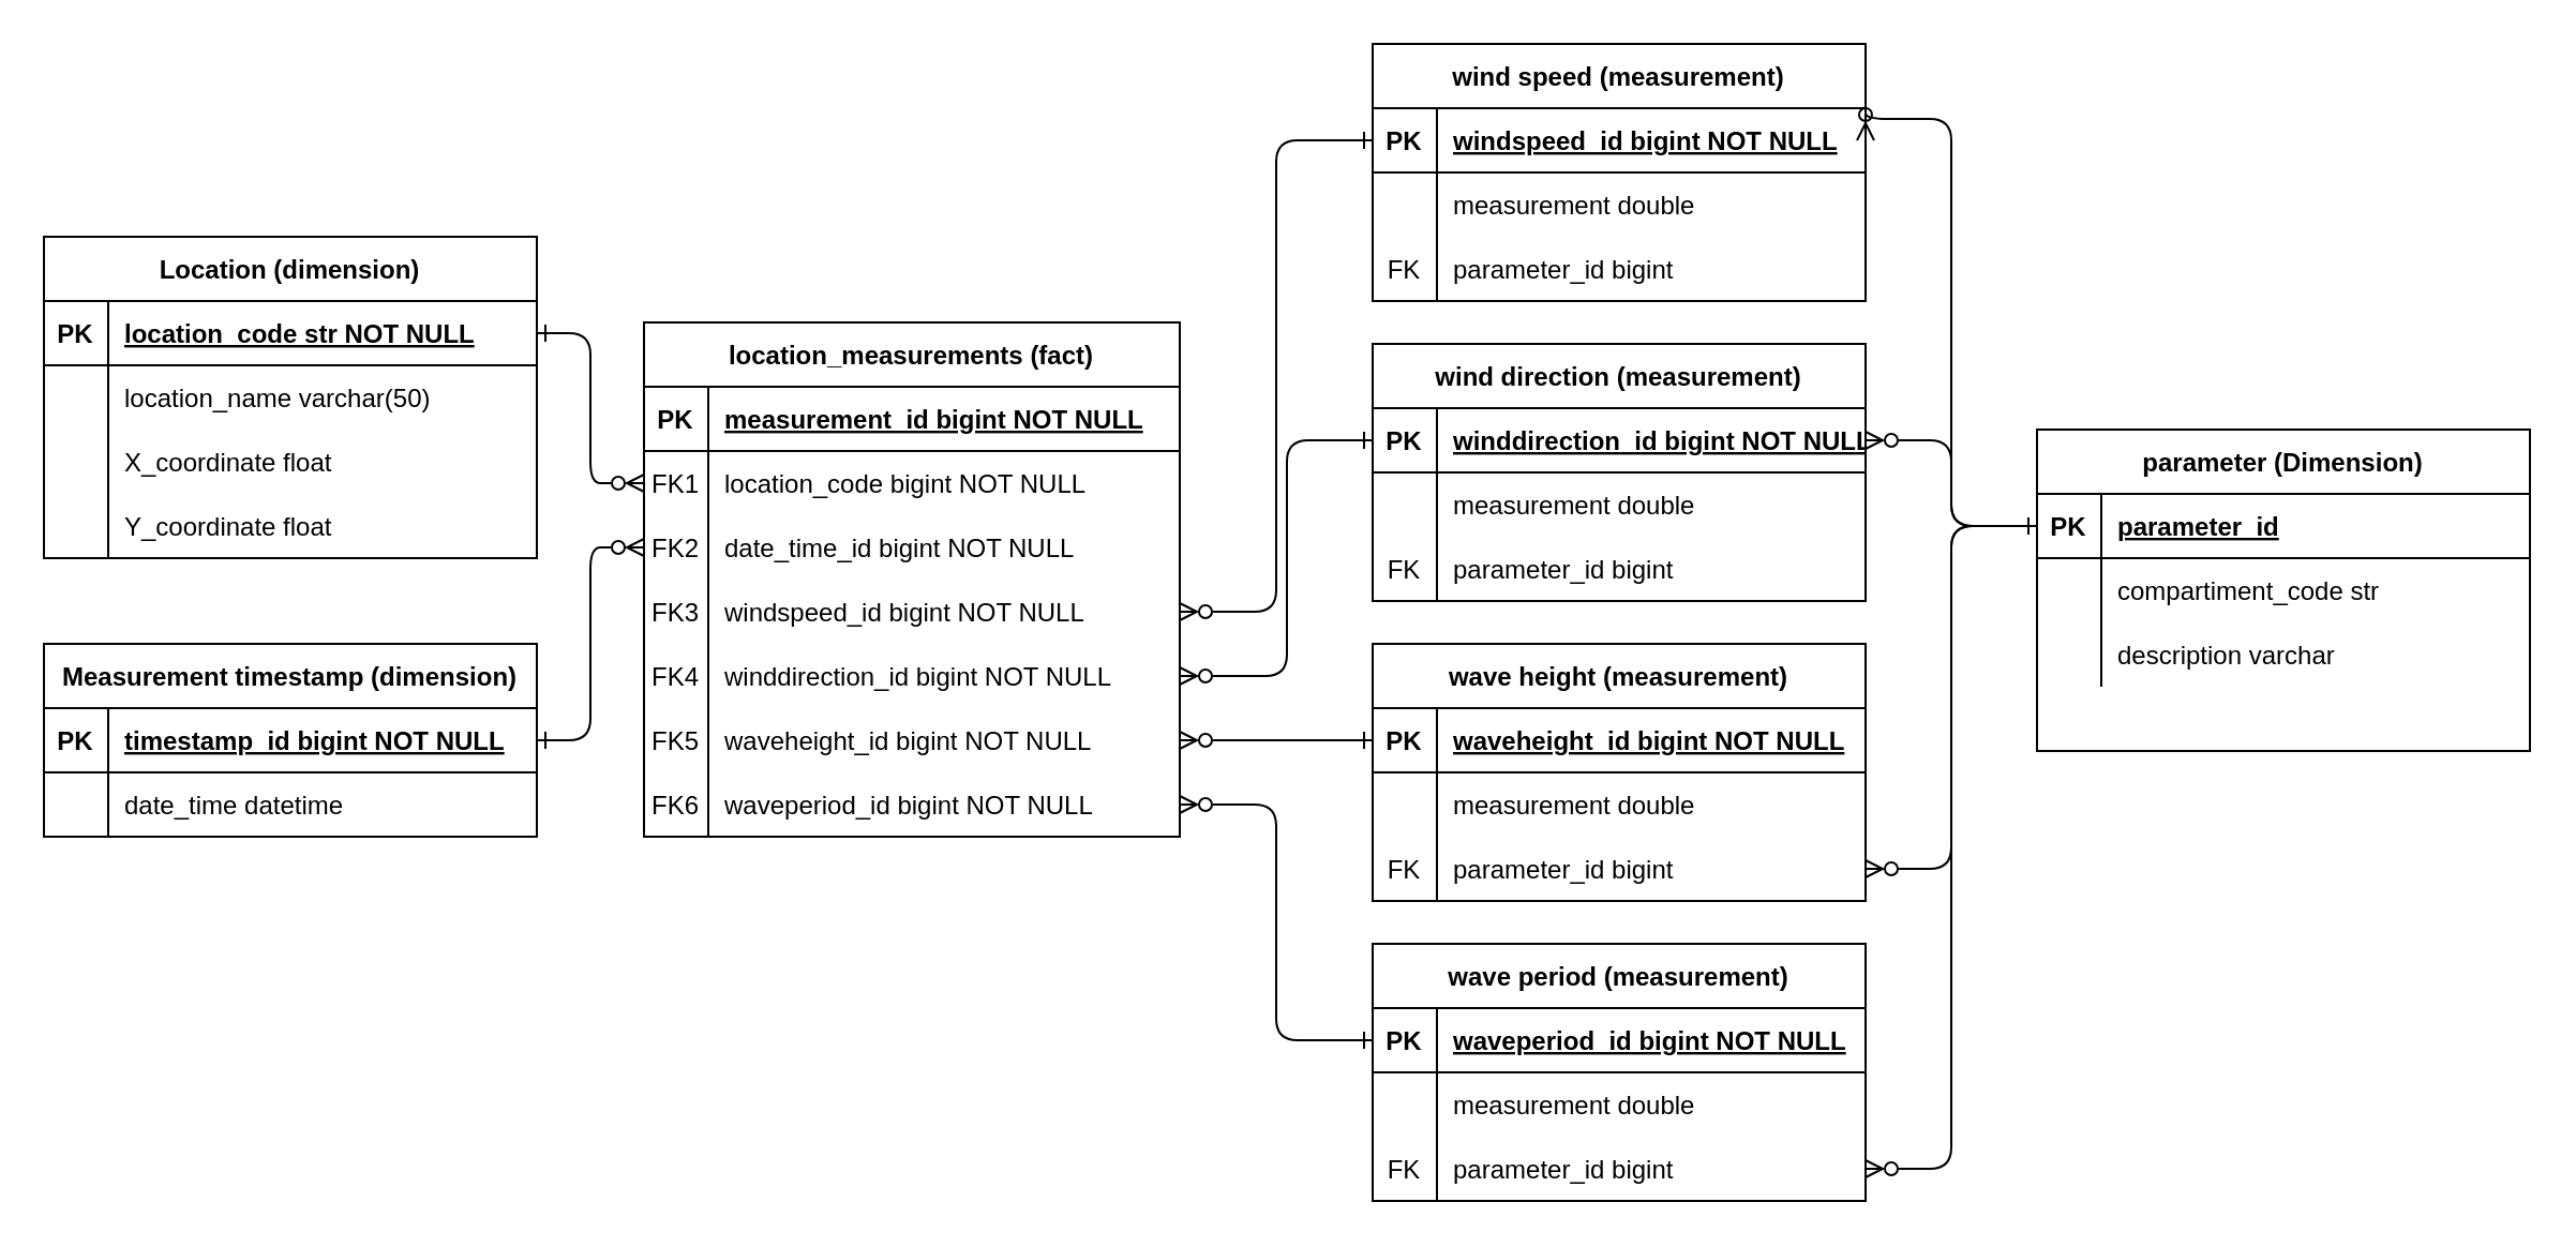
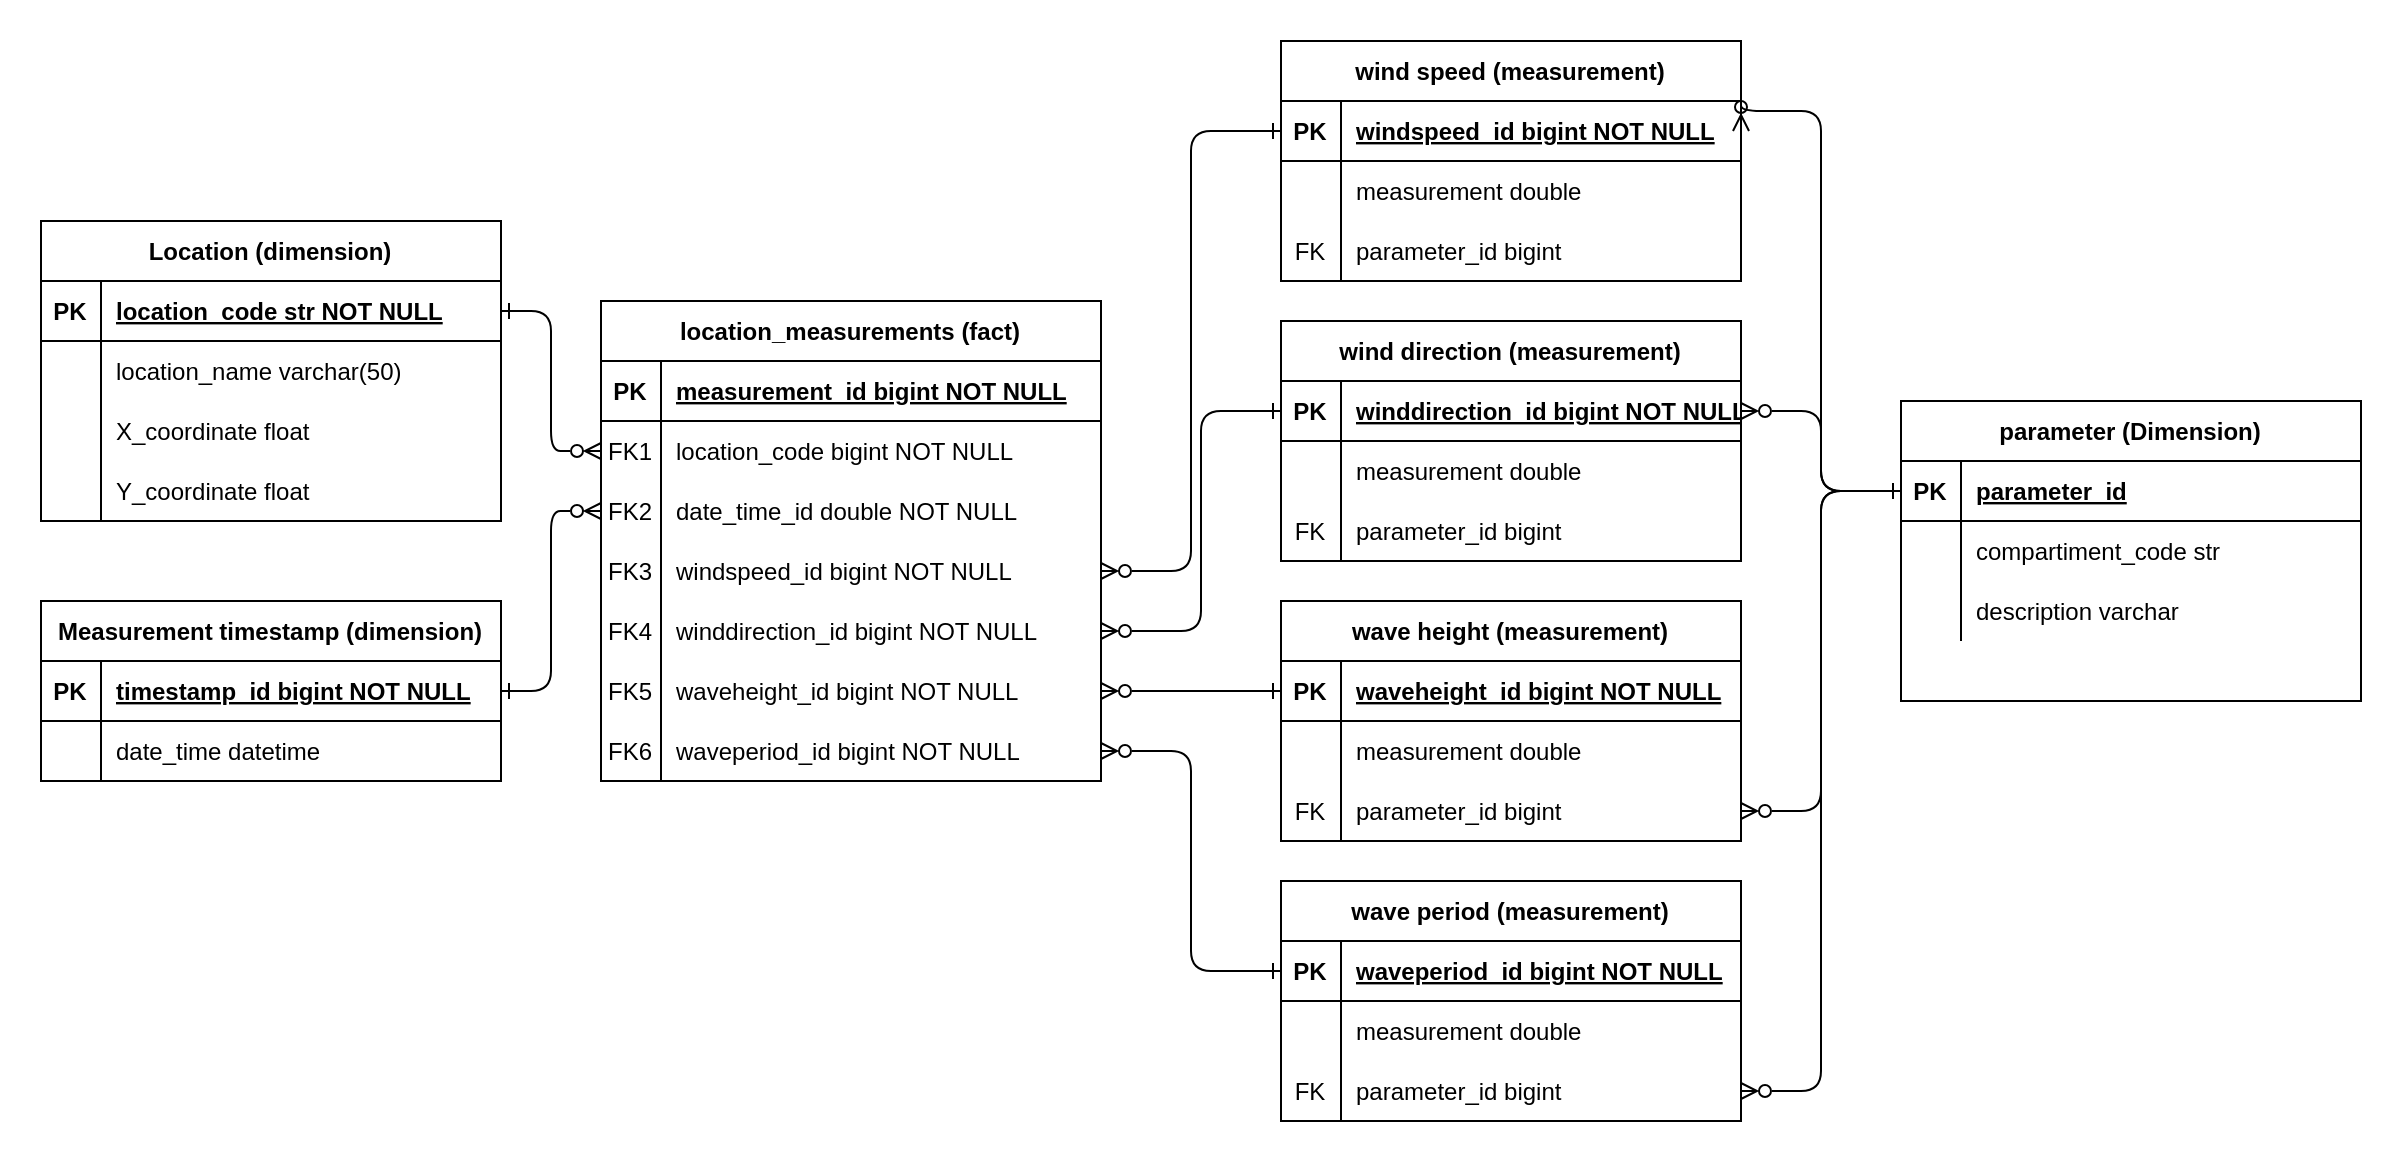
- <mxCell id="12" value="date_time_id bigint NOT NULL" style="shape=partialRectangle;overflow=hidden;connectable=0;fillColor=none;top=0;left=0;bottom=0;right=0;align=left;spacingLeft=6;" parent="10" vertex="1"><mxGeometry x="30" width="220" height="30" as="geometry"><mxRectangle width="220" height="30" as="alternateBounds" /></mxGeometry></mxCell>
+ <mxCell id="12" value="date_time_id double NOT NULL" style="shape=partialRectangle;overflow=hidden;connectable=0;fillColor=none;top=0;left=0;bottom=0;right=0;align=left;spacingLeft=6;" parent="10" vertex="1"><mxGeometry x="30" width="220" height="30" as="geometry"><mxRectangle width="220" height="30" as="alternateBounds" /></mxGeometry></mxCell>
